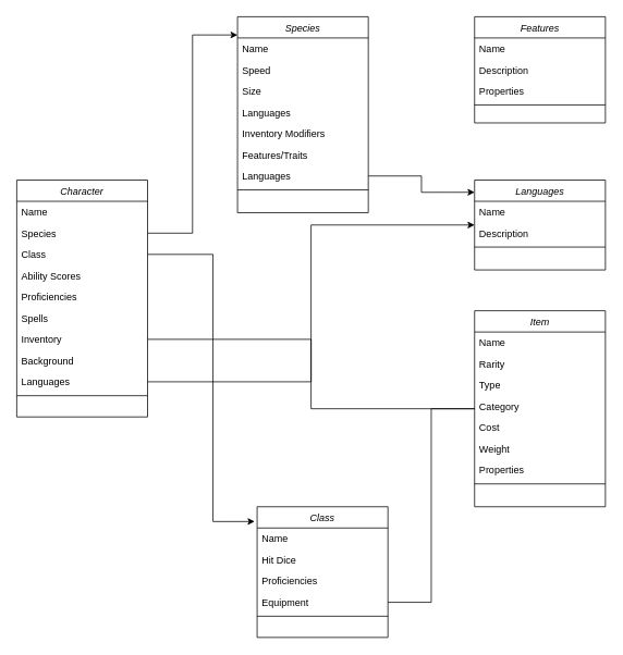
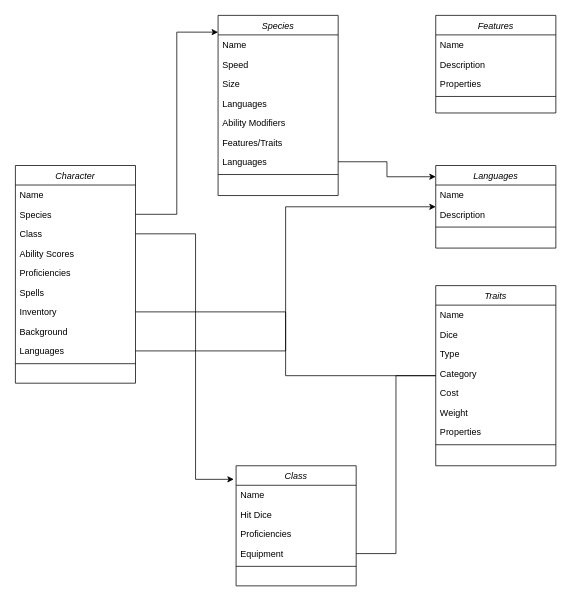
- <mxCell id="18" value="Inventory Modifiers" style="text;align=left;verticalAlign=top;spacingLeft=4;spacingRight=4;overflow=hidden;rotatable=0;points=[[0,0.5],[1,0.5]];portConstraint=eastwest;" vertex="1" parent="13"><mxGeometry y="130" width="160" height="26" as="geometry" /></mxCell>
+ <mxCell id="18" value="Ability Modifiers" style="text;align=left;verticalAlign=top;spacingLeft=4;spacingRight=4;overflow=hidden;rotatable=0;points=[[0,0.5],[1,0.5]];portConstraint=eastwest;" vertex="1" parent="13"><mxGeometry y="130" width="160" height="26" as="geometry" /></mxCell>
- <mxCell id="28" value="Item" style="swimlane;fontStyle=2;align=center;verticalAlign=top;childLayout=stackLayout;horizontal=1;startSize=26;horizontalStack=0;resizeParent=1;resizeLast=0;collapsible=1;marginBottom=0;rounded=0;shadow=0;strokeWidth=1;" vertex="1" parent="1"><mxGeometry x="580" y="380" width="160" height="240" as="geometry"><mxRectangle x="680" y="640" width="160" height="26" as="alternateBounds" /></mxGeometry></mxCell>
+ <mxCell id="28" value="Traits" style="swimlane;fontStyle=2;align=center;verticalAlign=top;childLayout=stackLayout;horizontal=1;startSize=26;horizontalStack=0;resizeParent=1;resizeLast=0;collapsible=1;marginBottom=0;rounded=0;shadow=0;strokeWidth=1;" vertex="1" parent="1"><mxGeometry x="580" y="380" width="160" height="240" as="geometry"><mxRectangle x="680" y="640" width="160" height="26" as="alternateBounds" /></mxGeometry></mxCell>
- <mxCell id="30" value="Rarity" style="text;align=left;verticalAlign=top;spacingLeft=4;spacingRight=4;overflow=hidden;rotatable=0;points=[[0,0.5],[1,0.5]];portConstraint=eastwest;" vertex="1" parent="28"><mxGeometry y="52" width="160" height="26" as="geometry" /></mxCell>
+ <mxCell id="30" value="Dice" style="text;align=left;verticalAlign=top;spacingLeft=4;spacingRight=4;overflow=hidden;rotatable=0;points=[[0,0.5],[1,0.5]];portConstraint=eastwest;" vertex="1" parent="28"><mxGeometry y="52" width="160" height="26" as="geometry" /></mxCell>
